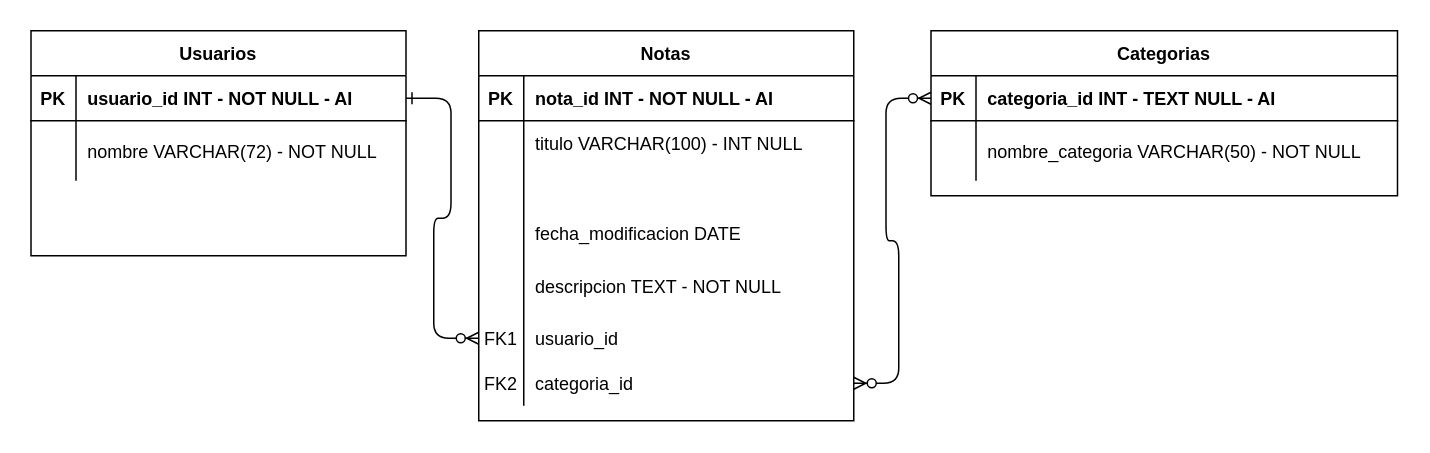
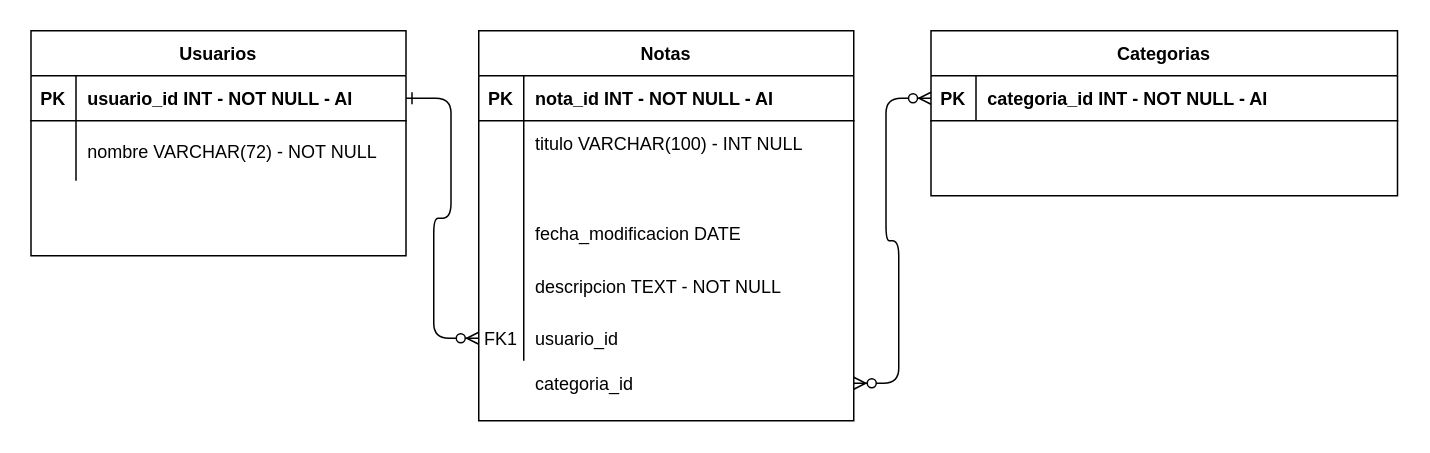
- <mxCell id="36" value="categoria_id INT - TEXT NULL - AI" style="shape=partialRectangle;overflow=hidden;connectable=0;fillColor=none;top=0;left=0;bottom=0;right=0;align=left;spacingLeft=6;fontStyle=1;" vertex="1" parent="34"><mxGeometry x="30" width="281" height="30" as="geometry" /></mxCell>
+ <mxCell id="36" value="categoria_id INT - NOT NULL - AI" style="shape=partialRectangle;overflow=hidden;connectable=0;fillColor=none;top=0;left=0;bottom=0;right=0;align=left;spacingLeft=6;fontStyle=1;" vertex="1" parent="34"><mxGeometry x="30" width="281" height="30" as="geometry" /></mxCell>
- <mxCell id="39" value="nombre_categoria VARCHAR(50) - NOT NULL" style="shape=partialRectangle;overflow=hidden;connectable=0;fillColor=none;top=0;left=0;bottom=0;right=0;align=left;spacingLeft=6;" vertex="1" parent="37"><mxGeometry x="30" width="281" height="40" as="geometry" /></mxCell>
- <mxCell id="22" value="FK2" style="shape=partialRectangle;overflow=hidden;connectable=0;fillColor=none;top=0;left=0;bottom=0;right=0;" vertex="1" parent="21"><mxGeometry width="30" height="30" as="geometry" /></mxCell>
